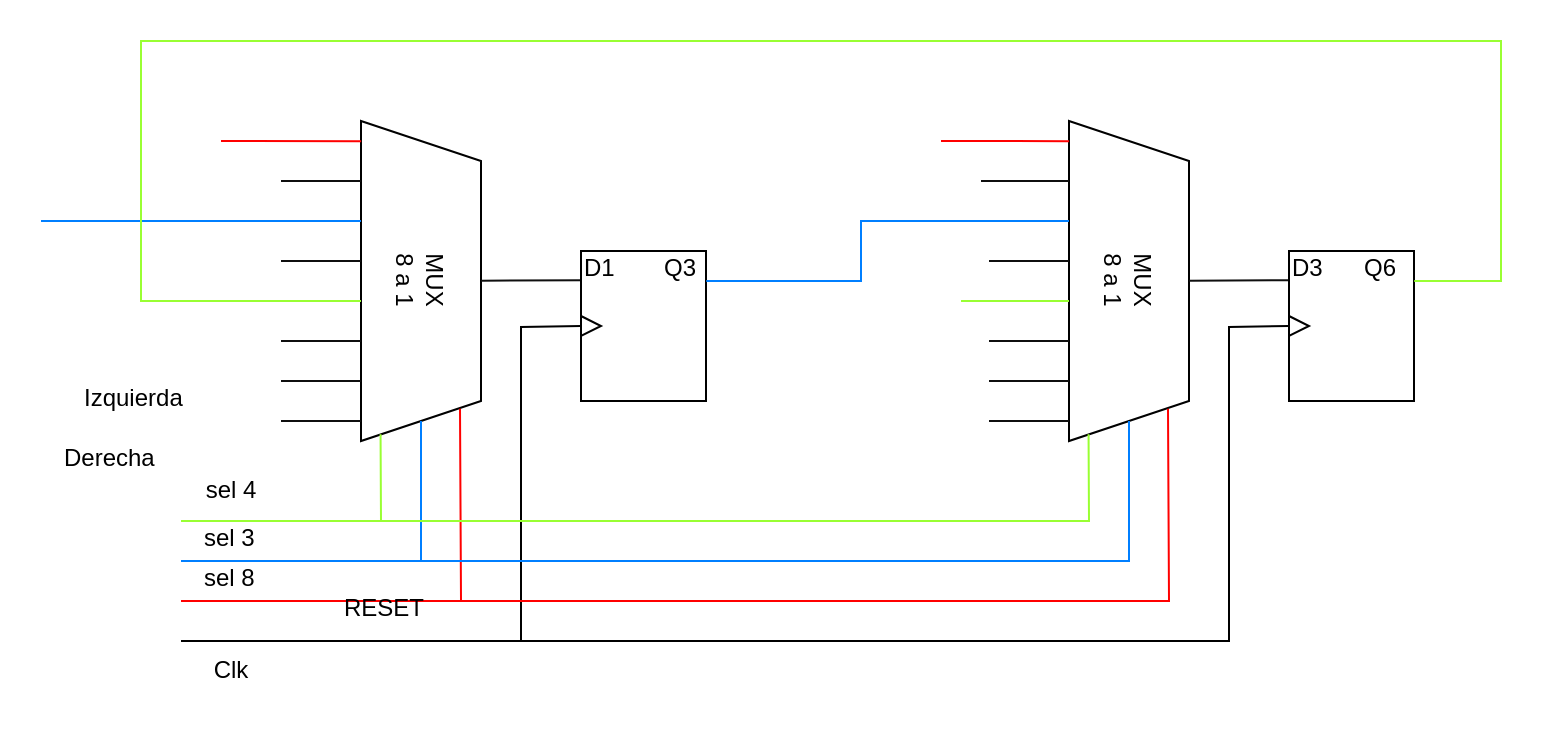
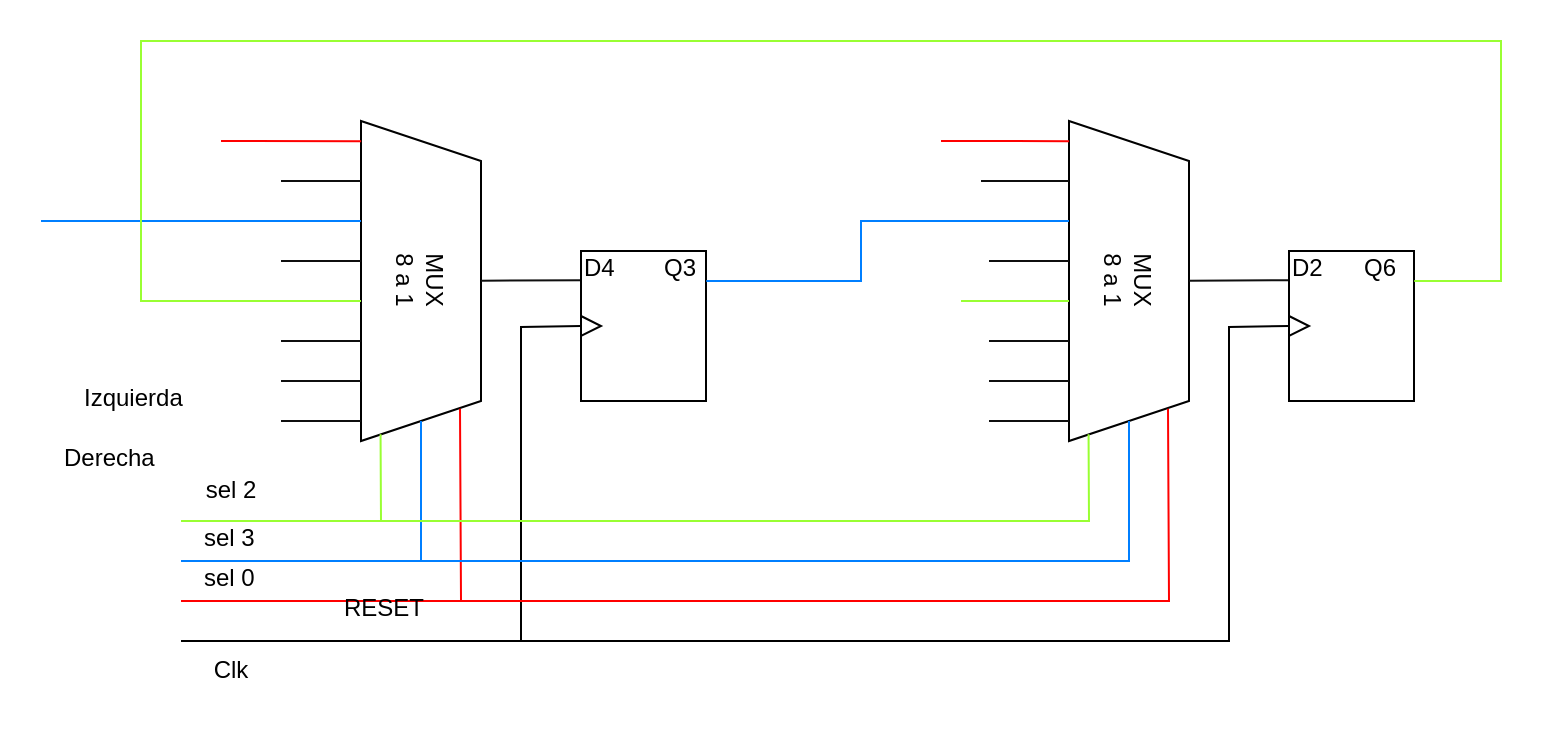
- <mxCell id="23" value="D1" style="text;whiteSpace=wrap;html=1;" vertex="1" parent="1"><mxGeometry x="290" y="120" width="30" height="20" as="geometry" /></mxCell>
+ <mxCell id="23" value="D4" style="text;whiteSpace=wrap;html=1;" vertex="1" parent="1"><mxGeometry x="290" y="120" width="30" height="20" as="geometry" /></mxCell>
- <mxCell id="42" value="D3" style="text;whiteSpace=wrap;html=1;" vertex="1" parent="1"><mxGeometry x="644" y="120" width="30" height="20" as="geometry" /></mxCell>
+ <mxCell id="42" value="D2" style="text;whiteSpace=wrap;html=1;" vertex="1" parent="1"><mxGeometry x="644" y="120" width="30" height="20" as="geometry" /></mxCell>
- <mxCell id="19" value="sel 4" style="text;html=1;align=center;verticalAlign=middle;resizable=0;points=[];autosize=1;strokeColor=none;fillColor=none;" vertex="1" parent="1"><mxGeometry x="90" y="230" width="50" height="30" as="geometry" /></mxCell>
+ <mxCell id="19" value="sel 2" style="text;html=1;align=center;verticalAlign=middle;resizable=0;points=[];autosize=1;strokeColor=none;fillColor=none;" vertex="1" parent="1"><mxGeometry x="90" y="230" width="50" height="30" as="geometry" /></mxCell>
- <mxCell id="44" value="sel 8 " style="text;whiteSpace=wrap;html=1;" vertex="1" parent="1"><mxGeometry x="100" y="275" width="30" height="20" as="geometry" /></mxCell>
+ <mxCell id="44" value="sel 0 " style="text;whiteSpace=wrap;html=1;" vertex="1" parent="1"><mxGeometry x="100" y="275" width="30" height="20" as="geometry" /></mxCell>
